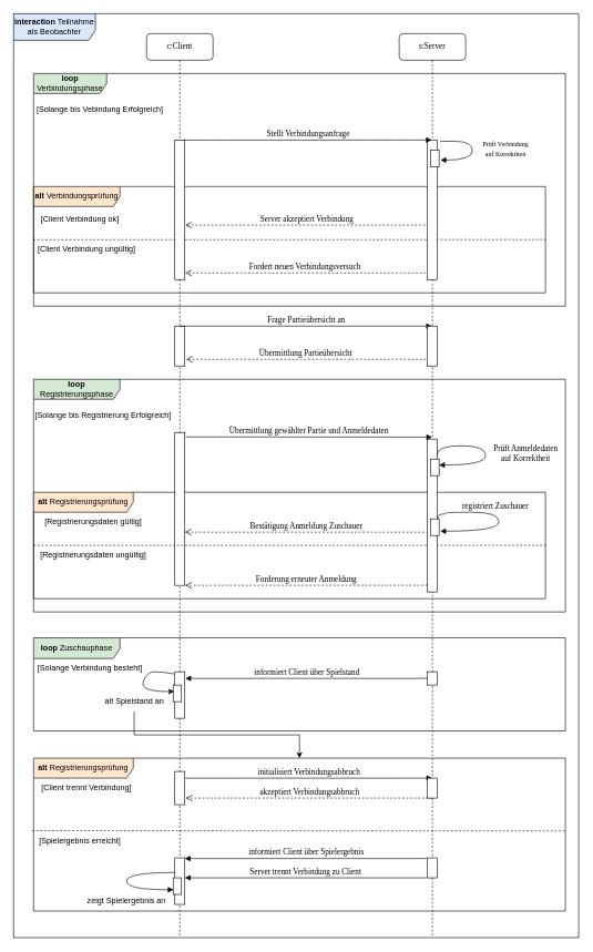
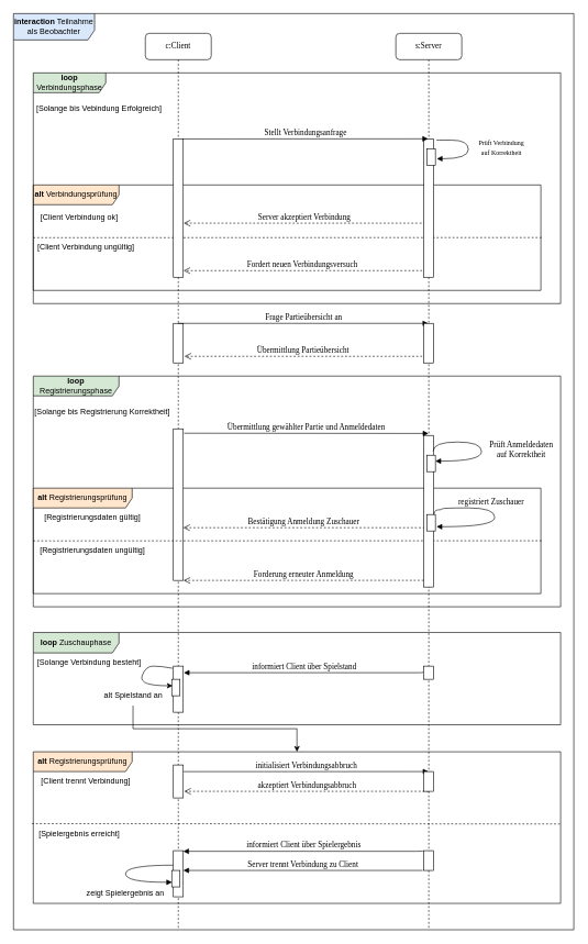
- <mxCell id="31" value="[Solange bis Registrierung Erfolgreich]" style="text;html=1;strokeColor=none;fillColor=none;align=center;verticalAlign=middle;whiteSpace=wrap;rounded=0;" parent="1" vertex="1"><mxGeometry x="50" y="610" width="210" height="30" as="geometry" /></mxCell>
+ <mxCell id="31" value="[Solange bis Registrierung Korrektheit]" style="text;html=1;strokeColor=none;fillColor=none;align=center;verticalAlign=middle;whiteSpace=wrap;rounded=0;" parent="1" vertex="1"><mxGeometry x="50" y="610" width="210" height="30" as="geometry" /></mxCell>
